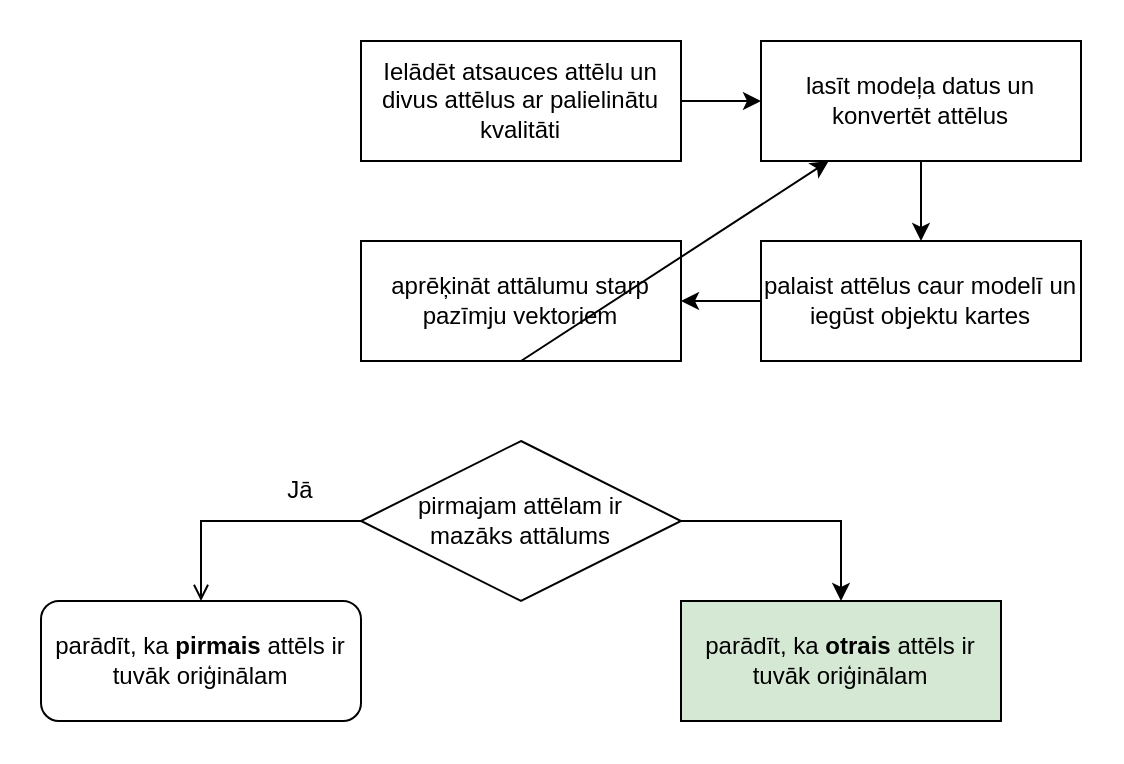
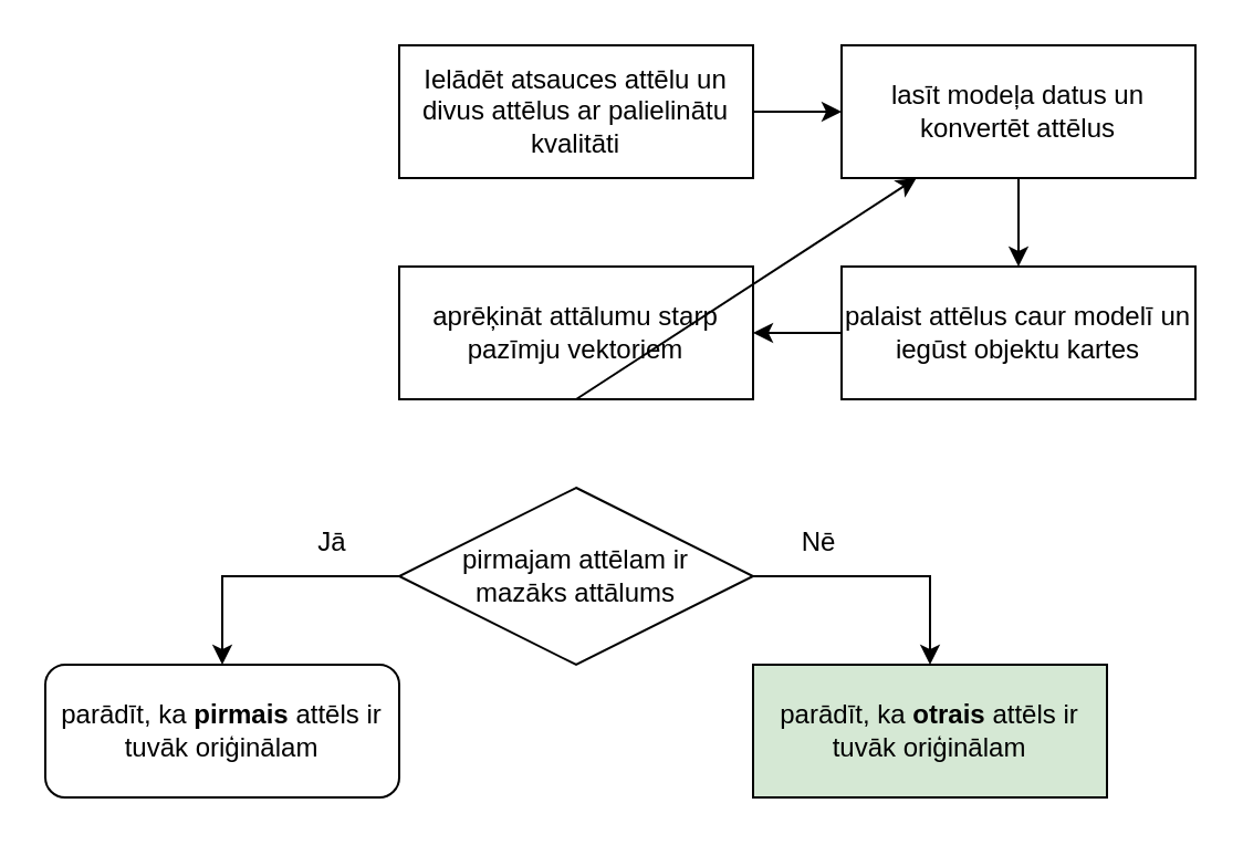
+ <mxCell id="16" value="Nē" style="text;html=1;strokeColor=none;fillColor=none;align=center;verticalAlign=middle;whiteSpace=wrap;rounded=0;" vertex="1" parent="1"><mxGeometry x="340" y="230" width="60" height="30" as="geometry" /></mxCell>
- <mxCell id="14" value="" style="endArrow=open;html=1;rounded=0;exitX=0;exitY=0.5;exitDx=0;exitDy=0;entryX=0.5;entryY=0;entryDx=0;entryDy=0;" edge="1" parent="1" source="6" target="11"><mxGeometry width="50" height="50" relative="1" as="geometry"><mxPoint x="110" y="250" as="sourcePoint" /><mxPoint x="160" y="200" as="targetPoint" /><Array as="points"><mxPoint x="100" y="260" /></Array></mxGeometry></mxCell>
+ <mxCell id="14" value="" style="endArrow=classic;html=1;rounded=0;exitX=0;exitY=0.5;exitDx=0;exitDy=0;entryX=0.5;entryY=0;entryDx=0;entryDy=0;" edge="1" parent="1" source="6" target="11"><mxGeometry width="50" height="50" relative="1" as="geometry"><mxPoint x="110" y="250" as="sourcePoint" /><mxPoint x="160" y="200" as="targetPoint" /><Array as="points"><mxPoint x="100" y="260" /></Array></mxGeometry></mxCell>
